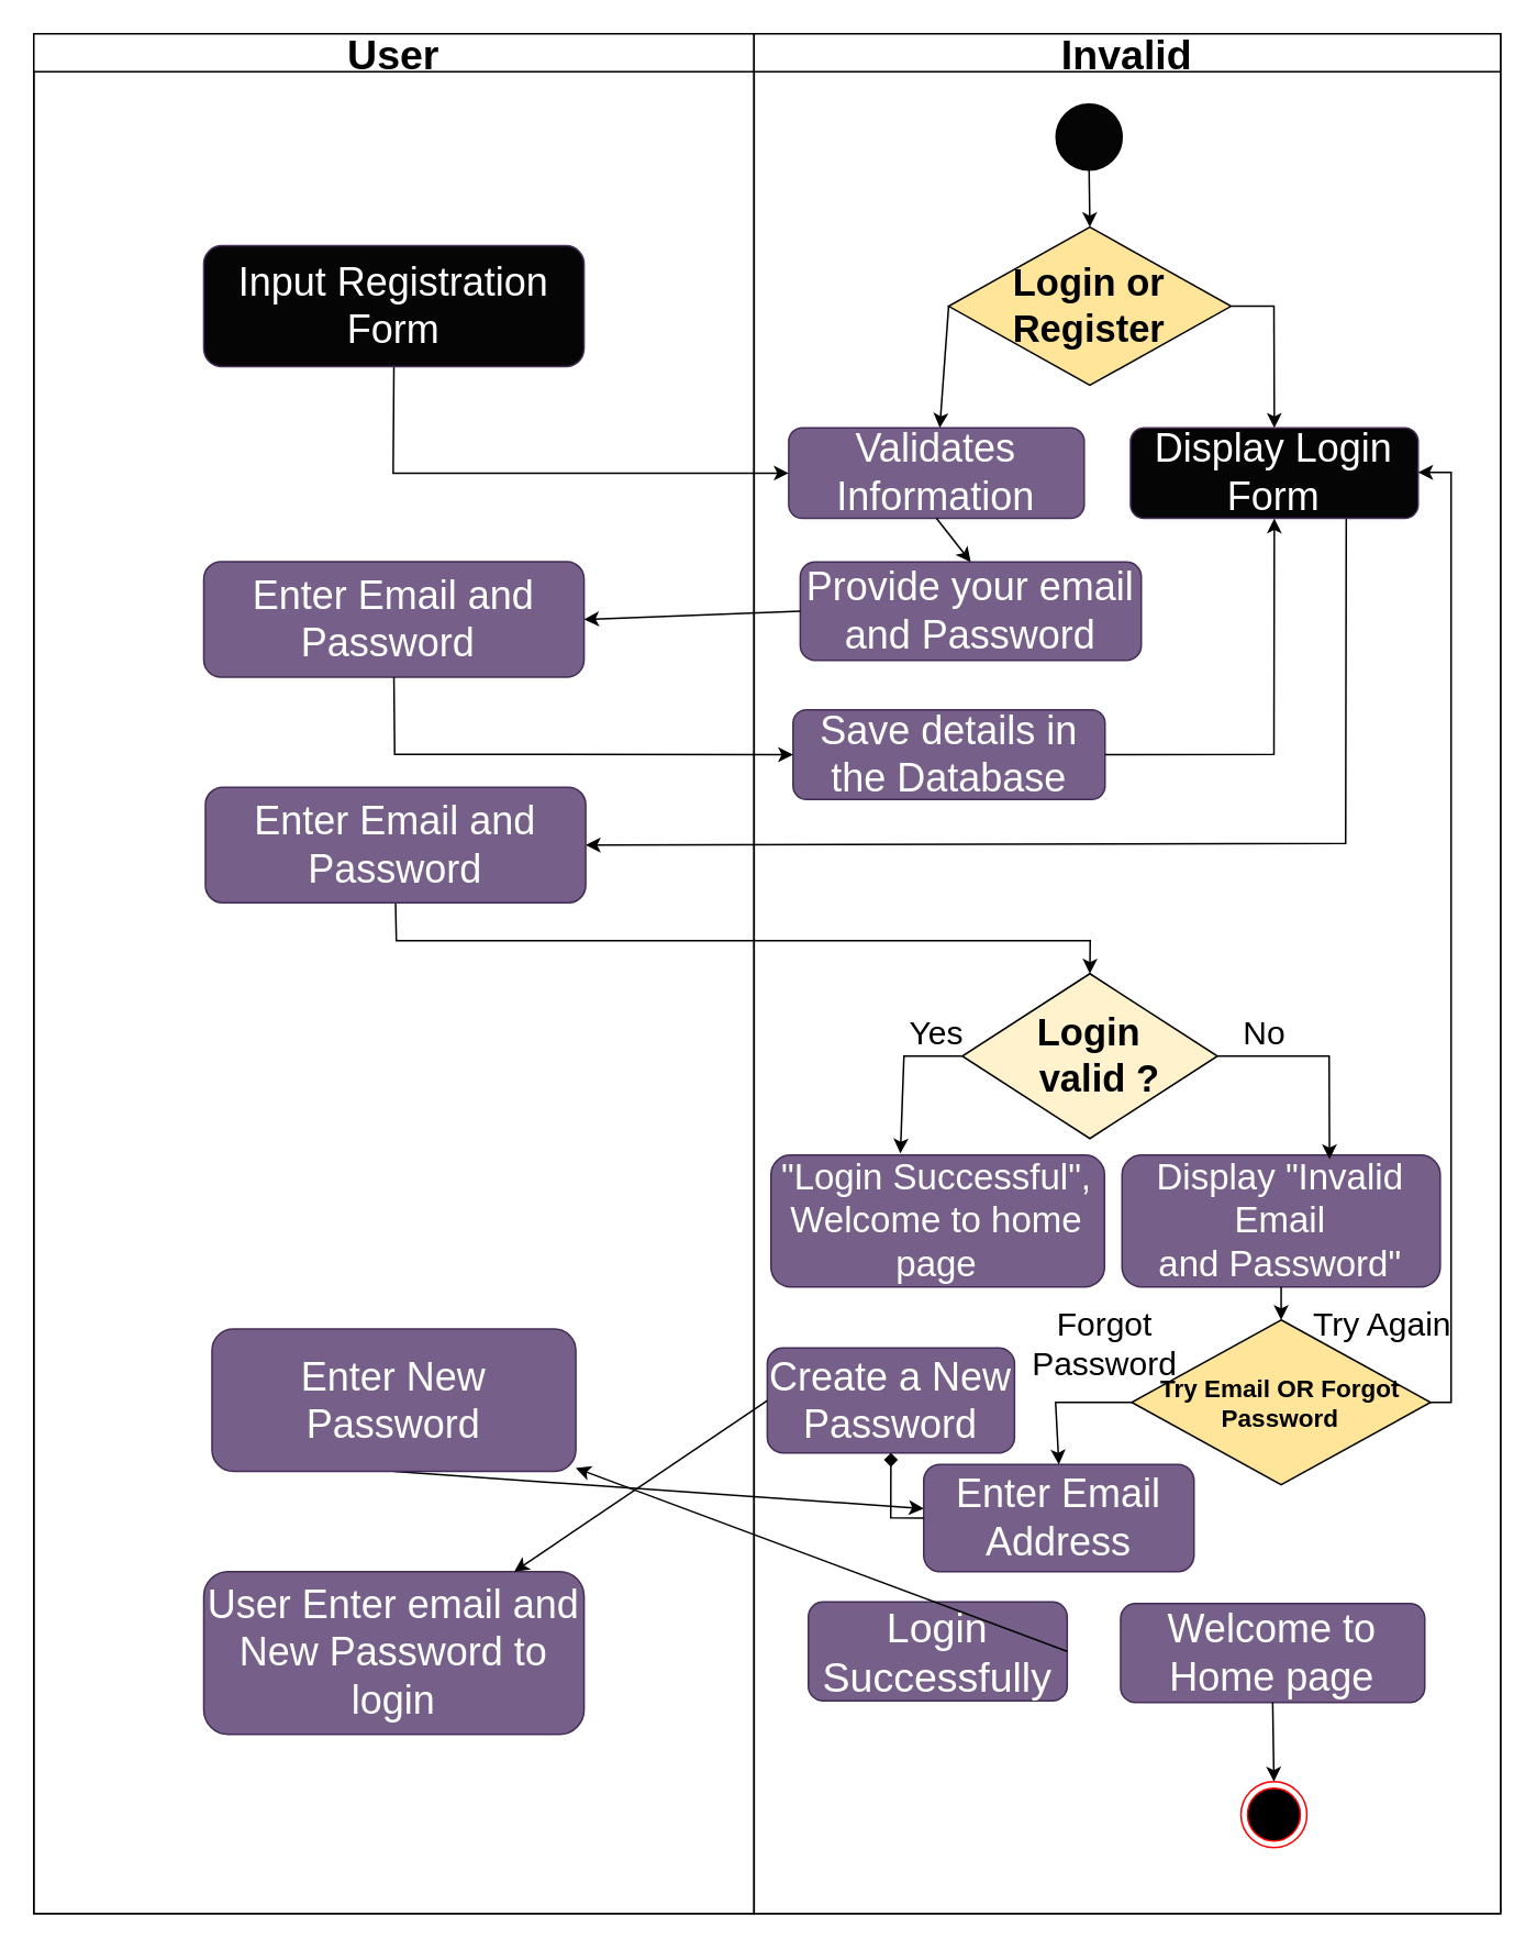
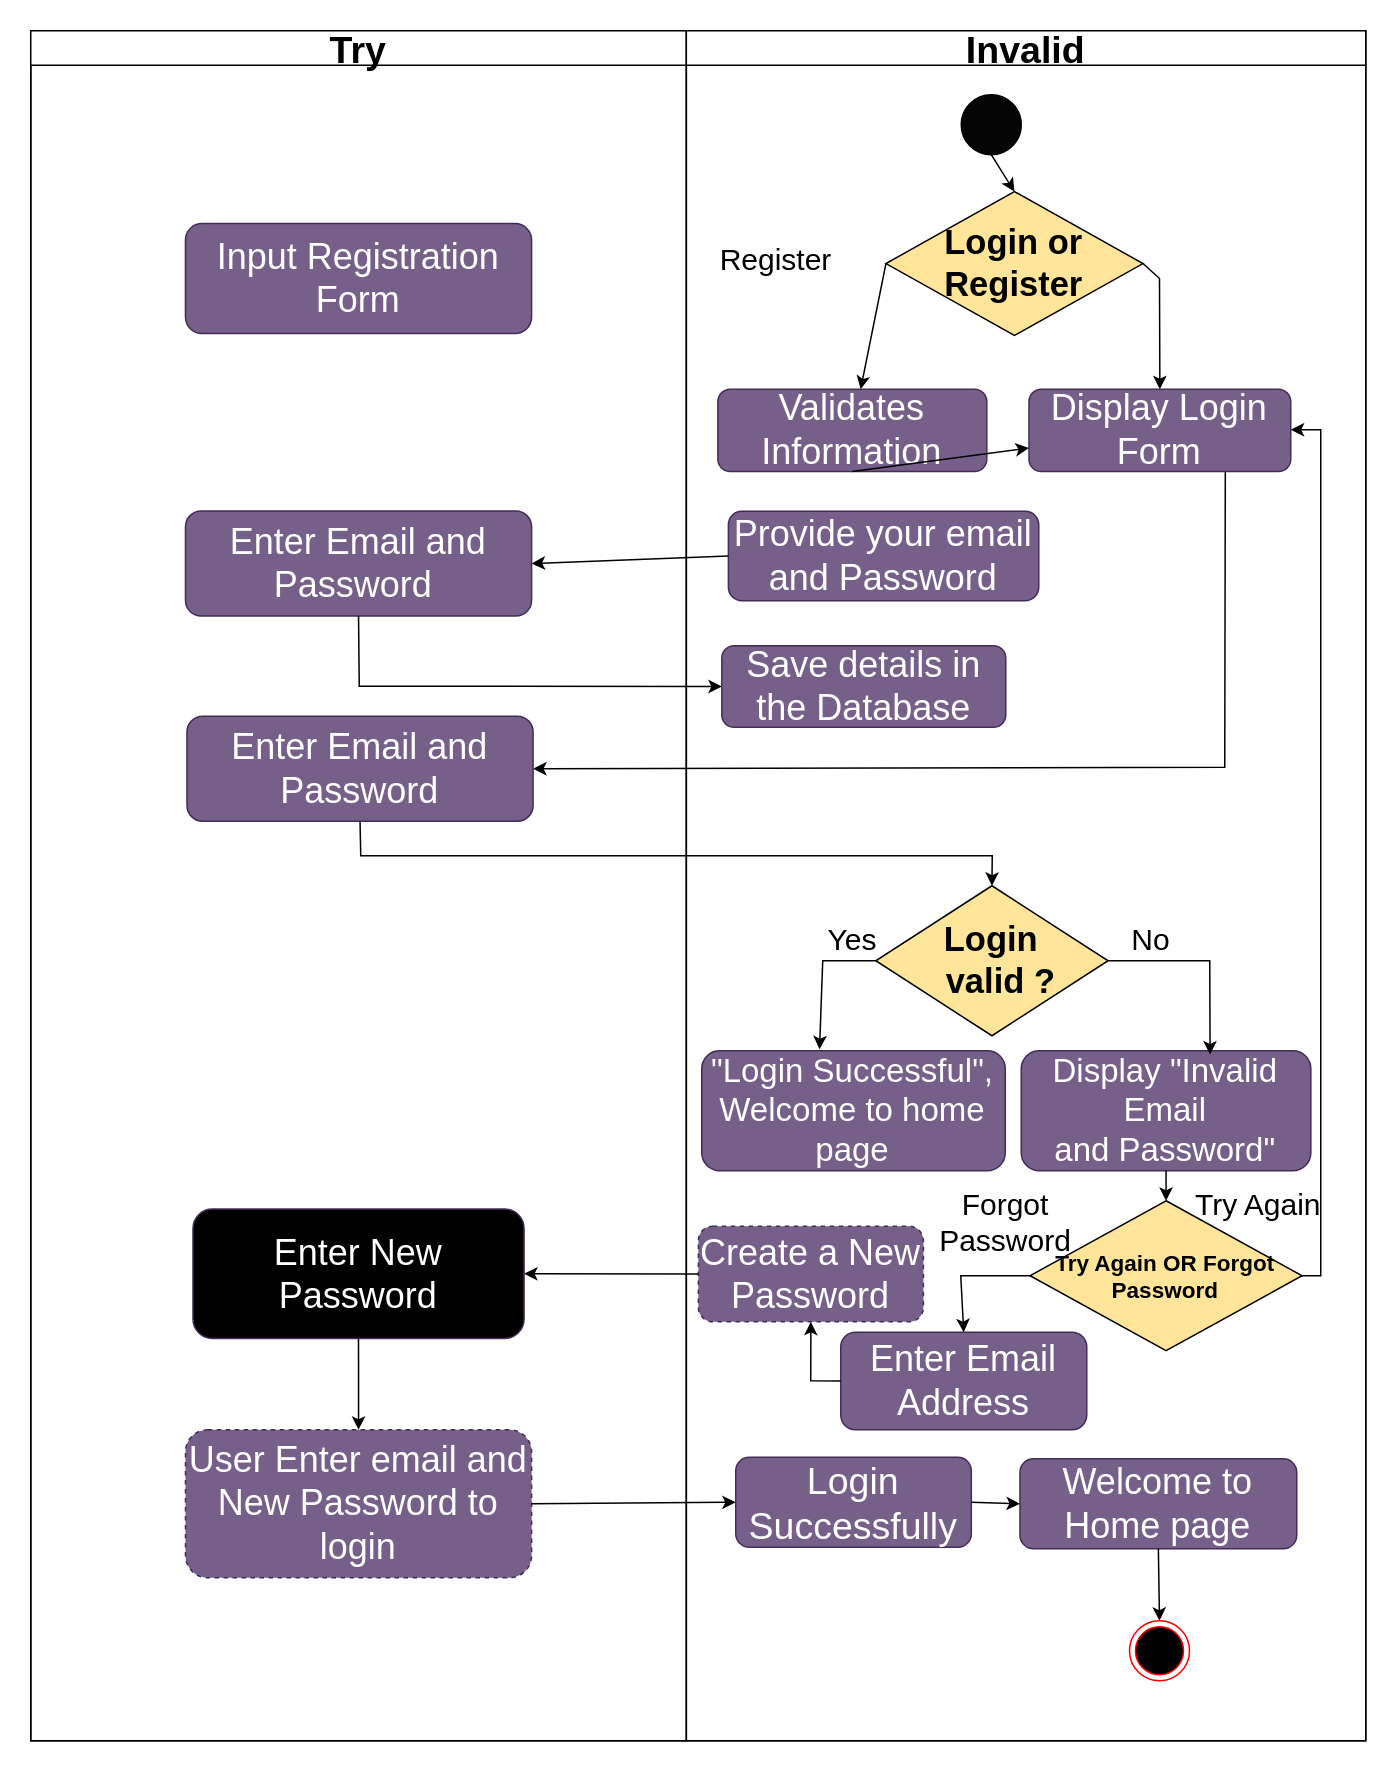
- <mxCell id="4" value="&lt;font style=&quot;font-size: 25px;&quot;&gt;User&lt;/font&gt;" style="swimlane;whiteSpace=wrap;html=1;startSize=23;fontSize=25;" parent="2" vertex="1"><mxGeometry width="437.05" height="1140" as="geometry" /></mxCell>
+ <mxCell id="4" value="&lt;font style=&quot;font-size: 25px;&quot;&gt;Try&lt;/font&gt;" style="swimlane;whiteSpace=wrap;html=1;startSize=23;fontSize=25;" parent="2" vertex="1"><mxGeometry width="437.05" height="1140" as="geometry" /></mxCell>
+ <mxCell id="47" value="Register" style="text;html=1;strokeColor=none;fillColor=none;align=center;verticalAlign=middle;whiteSpace=wrap;rounded=0;fontSize=20;" parent="2" vertex="1"><mxGeometry x="439.22" y="117.24" width="115.9" height="70" as="geometry" /></mxCell>
- <mxCell id="45" value="Input Registration Form" style="rounded=1;whiteSpace=wrap;html=1;fontSize=24;fillColor=#050505;fontColor=#ffffff;strokeColor=#432D57;" parent="2" vertex="1"><mxGeometry x="103.15" y="128.57" width="230.74" height="73.26" as="geometry" /></mxCell>
+ <mxCell id="45" value="Input Registration Form" style="rounded=1;whiteSpace=wrap;html=1;fontSize=24;fillColor=#76608a;fontColor=#ffffff;strokeColor=#432D57;" parent="2" vertex="1"><mxGeometry x="103.15" y="128.57" width="230.74" height="73.26" as="geometry" /></mxCell>
- <mxCell id="15" value="&lt;font style=&quot;font-size: 23px;&quot;&gt;Login or &lt;br style=&quot;font-size: 23px;&quot;&gt;Register&lt;/font&gt;" style="rhombus;whiteSpace=wrap;html=1;fillColor=#FFE599;fontStyle=1;fontSize=23;" parent="2" vertex="1"><mxGeometry x="555.12" y="117.237" width="171.365" height="95.921" as="geometry" /></mxCell>
+ <mxCell id="15" value="&lt;font style=&quot;font-size: 23px;&quot;&gt;Login or &lt;br style=&quot;font-size: 23px;&quot;&gt;Register&lt;/font&gt;" style="rhombus;whiteSpace=wrap;html=1;fillColor=#FFE599;fontStyle=1;fontSize=23;" parent="2" vertex="1"><mxGeometry x="570.12" y="107.237" width="171.365" height="95.921" as="geometry" /></mxCell>
- <mxCell id="19" value="" style="endArrow=classic;html=1;rounded=0;exitX=0.5;exitY=1;exitDx=0;exitDy=0;entryX=0;entryY=0.5;entryDx=0;entryDy=0;" parent="2" source="45" target="17" edge="1"><mxGeometry width="50" height="50" relative="1" as="geometry"><mxPoint x="399.286" y="266.447" as="sourcePoint" /><mxPoint x="450.476" y="213.158" as="targetPoint" /><Array as="points"><mxPoint x="218.071" y="266.447" /></Array></mxGeometry></mxCell>
- <mxCell id="25" value="&lt;font style=&quot;font-size: 24px;&quot;&gt;Display Login Form&lt;/font&gt;" style="rounded=1;whiteSpace=wrap;html=1;fontSize=24;fillColor=#050505;fontColor=#ffffff;strokeColor=#432D57;" parent="2" vertex="1"><mxGeometry x="665.48" y="239.01" width="174.52" height="54.87" as="geometry" /></mxCell>
+ <mxCell id="25" value="&lt;font style=&quot;font-size: 24px;&quot;&gt;Display Login Form&lt;/font&gt;" style="rounded=1;whiteSpace=wrap;html=1;fontSize=24;fillColor=#76608a;fontColor=#ffffff;strokeColor=#432D57;" parent="2" vertex="1"><mxGeometry x="665.48" y="239.01" width="174.52" height="54.87" as="geometry" /></mxCell>
- <mxCell id="43" value="" style="endArrow=classic;html=1;rounded=0;exitX=0.5;exitY=1;exitDx=0;exitDy=0;entryX=0.5;entryY=0;entryDx=0;entryDy=0;" parent="2" source="17" target="20" edge="1"><mxGeometry width="50" height="50" relative="1" as="geometry"><mxPoint x="300" y="360" as="sourcePoint" /><mxPoint x="350" y="310" as="targetPoint" /></mxGeometry></mxCell>
+ <mxCell id="43" value="" style="endArrow=classic;html=1;rounded=0;exitX=0.5;exitY=1;exitDx=0;exitDy=0;" parent="2" source="17" target="25" edge="1"><mxGeometry width="50" height="50" relative="1" as="geometry"><mxPoint x="300" y="360" as="sourcePoint" /><mxPoint x="350" y="310" as="targetPoint" /></mxGeometry></mxCell>
- <mxCell id="23" value="" style="endArrow=classic;html=1;rounded=0;exitX=1;exitY=0.5;exitDx=0;exitDy=0;entryX=0.5;entryY=1;entryDx=0;entryDy=0;" parent="2" source="22" target="25" edge="1"><mxGeometry width="50" height="50" relative="1" as="geometry"><mxPoint x="399.286" y="266.447" as="sourcePoint" /><mxPoint x="450.476" y="213.158" as="targetPoint" /><Array as="points"><mxPoint x="752.5" y="436.974" /></Array></mxGeometry></mxCell>
- <mxCell id="27" value="&lt;span style=&quot;font-size: 23px;&quot;&gt;Login &lt;br&gt;&amp;nbsp; valid ?&lt;/span&gt;" style="rhombus;whiteSpace=wrap;html=1;fillColor=#fff2cc;fontStyle=1;fontSize=23;" parent="2" vertex="1"><mxGeometry x="563.36" y="570" width="154.88" height="100" as="geometry" /></mxCell>
+ <mxCell id="27" value="&lt;span style=&quot;font-size: 23px;&quot;&gt;Login &lt;br&gt;&amp;nbsp; valid ?&lt;/span&gt;" style="rhombus;whiteSpace=wrap;html=1;fillColor=#FFE599;fontStyle=1;fontSize=23;" parent="2" vertex="1"><mxGeometry x="563.36" y="570" width="154.88" height="100" as="geometry" /></mxCell>
- <mxCell id="51" value="Enter New Password" style="rounded=1;whiteSpace=wrap;html=1;fontSize=24;fillColor=#76608a;fontColor=#ffffff;strokeColor=#432D57;" parent="2" vertex="1"><mxGeometry x="108.15" y="785.53" width="220.74" height="86.32" as="geometry" /></mxCell>
+ <mxCell id="51" value="Enter New Password" style="rounded=1;whiteSpace=wrap;html=1;fontSize=24;fillColor=#000000;fontColor=#ffffff;strokeColor=#432D57;" parent="2" vertex="1"><mxGeometry x="108.15" y="785.53" width="220.74" height="86.32" as="geometry" /></mxCell>
- <mxCell id="34" value="&lt;span style=&quot;font-size: 24px;&quot;&gt;Create a New Password&lt;/span&gt;" style="rounded=1;whiteSpace=wrap;html=1;fillColor=#76608a;fontColor=#ffffff;strokeColor=#432D57;fontSize=24;" parent="2" vertex="1"><mxGeometry x="445.09" y="797" width="150" height="63.69" as="geometry" /></mxCell>
+ <mxCell id="34" value="&lt;span style=&quot;font-size: 24px;&quot;&gt;Create a New Password&lt;/span&gt;" style="rounded=1;whiteSpace=wrap;html=1;fillColor=#76608a;fontColor=#ffffff;strokeColor=#432D57;fontSize=24;dashed=1;" parent="2" vertex="1"><mxGeometry x="445.09" y="797" width="150" height="63.69" as="geometry" /></mxCell>
- <mxCell id="49" value="&lt;font style=&quot;font-size: 15px;&quot;&gt;Try Email OR Forgot Password&lt;/font&gt;" style="rhombus;whiteSpace=wrap;html=1;fontSize=15;fillColor=#FFE599;fontStyle=1" parent="2" vertex="1"><mxGeometry x="666.18" y="780" width="181.37" height="100" as="geometry" /></mxCell>
+ <mxCell id="49" value="&lt;font style=&quot;font-size: 15px;&quot;&gt;Try Again OR Forgot Password&lt;/font&gt;" style="rhombus;whiteSpace=wrap;html=1;fontSize=15;fillColor=#FFE599;fontStyle=1" parent="2" vertex="1"><mxGeometry x="666.18" y="780" width="181.37" height="100" as="geometry" /></mxCell>
- <mxCell id="39" value="" style="endArrow=classic;html=1;rounded=0;exitX=0;exitY=0.5;exitDx=0;exitDy=0;" parent="2" source="34" target="36" edge="1"><mxGeometry width="50" height="50" relative="1" as="geometry"><mxPoint x="390" y="880" as="sourcePoint" /><mxPoint x="440" y="830" as="targetPoint" /></mxGeometry></mxCell>
+ <mxCell id="39" value="" style="endArrow=classic;html=1;rounded=0;entryX=1;entryY=0.5;entryDx=0;entryDy=0;exitX=0;exitY=0.5;exitDx=0;exitDy=0;" parent="2" source="34" target="51" edge="1"><mxGeometry width="50" height="50" relative="1" as="geometry"><mxPoint x="390" y="880" as="sourcePoint" /><mxPoint x="440" y="830" as="targetPoint" /></mxGeometry></mxCell>
- <mxCell id="35" value="" style="endArrow=diamond;html=1;rounded=0;exitX=0;exitY=0.5;exitDx=0;exitDy=0;entryX=0.5;entryY=1;entryDx=0;entryDy=0;" parent="2" source="32" target="34" edge="1"><mxGeometry width="50" height="50" relative="1" as="geometry"><mxPoint x="667" y="840" as="sourcePoint" /><mxPoint x="631" y="890" as="targetPoint" /><Array as="points"><mxPoint x="520" y="900" /></Array></mxGeometry></mxCell>
+ <mxCell id="35" value="" style="endArrow=classic;html=1;rounded=0;exitX=0;exitY=0.5;exitDx=0;exitDy=0;entryX=0.5;entryY=1;entryDx=0;entryDy=0;" parent="2" source="32" target="34" edge="1"><mxGeometry width="50" height="50" relative="1" as="geometry"><mxPoint x="667" y="840" as="sourcePoint" /><mxPoint x="631" y="890" as="targetPoint" /><Array as="points"><mxPoint x="520" y="900" /></Array></mxGeometry></mxCell>
- <mxCell id="40" value="" style="endArrow=classic;html=1;rounded=0;exitX=0.5;exitY=1;exitDx=0;exitDy=0;" parent="2" source="51" target="32" edge="1"><mxGeometry width="50" height="50" relative="1" as="geometry"><mxPoint x="460" y="840" as="sourcePoint" /><mxPoint x="338" y="839" as="targetPoint" /></mxGeometry></mxCell>
+ <mxCell id="40" value="" style="endArrow=classic;html=1;rounded=0;entryX=0.5;entryY=0;entryDx=0;entryDy=0;exitX=0.5;exitY=1;exitDx=0;exitDy=0;" parent="2" source="51" target="36" edge="1"><mxGeometry width="50" height="50" relative="1" as="geometry"><mxPoint x="460" y="840" as="sourcePoint" /><mxPoint x="338" y="839" as="targetPoint" /></mxGeometry></mxCell>
- <mxCell id="42" value="" style="endArrow=classic;html=1;rounded=0;exitX=1;exitY=0.5;exitDx=0;exitDy=0;" parent="2" source="9" target="51" edge="1"><mxGeometry width="50" height="50" relative="1" as="geometry"><mxPoint x="338" y="991" as="sourcePoint" /><mxPoint x="480" y="990" as="targetPoint" /></mxGeometry></mxCell>
+ <mxCell id="42" value="" style="endArrow=classic;html=1;rounded=0;entryX=0;entryY=0.5;entryDx=0;entryDy=0;exitX=1;exitY=0.5;exitDx=0;exitDy=0;" parent="2" source="9" target="37" edge="1"><mxGeometry width="50" height="50" relative="1" as="geometry"><mxPoint x="338" y="991" as="sourcePoint" /><mxPoint x="480" y="990" as="targetPoint" /></mxGeometry></mxCell>
+ <mxCell id="41" value="" style="endArrow=classic;html=1;rounded=0;entryX=0;entryY=0.5;entryDx=0;entryDy=0;exitX=1;exitY=0.5;exitDx=0;exitDy=0;" parent="2" source="36" target="9" edge="1"><mxGeometry width="50" height="50" relative="1" as="geometry"><mxPoint x="229" y="860" as="sourcePoint" /><mxPoint x="229" y="970" as="targetPoint" /></mxGeometry></mxCell>
- <mxCell id="36" value="User Enter email and New Password to login" style="rounded=1;whiteSpace=wrap;html=1;fontSize=24;fillColor=#76608a;fontColor=#ffffff;strokeColor=#432D57;" parent="2" vertex="1"><mxGeometry x="103.16" y="932.66" width="230.74" height="98.68" as="geometry" /></mxCell>
+ <mxCell id="36" value="User Enter email and New Password to login" style="rounded=1;whiteSpace=wrap;html=1;fontSize=24;fillColor=#76608a;fontColor=#ffffff;strokeColor=#432D57;dashed=1;" parent="2" vertex="1"><mxGeometry x="103.16" y="932.66" width="230.74" height="98.68" as="geometry" /></mxCell>
